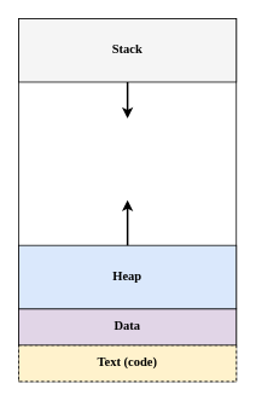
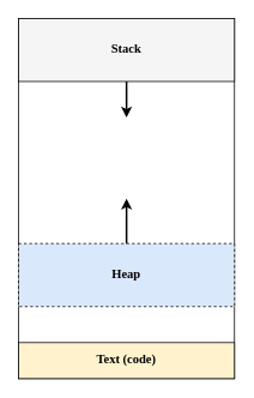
- <mxCell id="5" value="&lt;font face=&quot;Lucida Console&quot;&gt;&lt;span style=&quot;font-size: 14px;&quot;&gt;&lt;b&gt;Heap&lt;/b&gt;&lt;/span&gt;&lt;/font&gt;" style="rounded=0;whiteSpace=wrap;html=1;fillColor=#dae8fc;strokeColor=#000000;" parent="1" vertex="1"><mxGeometry x="20" y="270" width="240" height="70" as="geometry" /></mxCell>
+ <mxCell id="5" value="&lt;font face=&quot;Lucida Console&quot;&gt;&lt;span style=&quot;font-size: 14px;&quot;&gt;&lt;b&gt;Heap&lt;/b&gt;&lt;/span&gt;&lt;/font&gt;" style="rounded=0;whiteSpace=wrap;html=1;fillColor=#dae8fc;strokeColor=#000000;dashed=1;" parent="1" vertex="1"><mxGeometry x="20" y="270" width="240" height="70" as="geometry" /></mxCell>
- <mxCell id="4" value="&lt;font size=&quot;1&quot; face=&quot;Lucida Console&quot;&gt;&lt;b style=&quot;font-size: 14px;&quot;&gt;Data&lt;/b&gt;&lt;/font&gt;" style="rounded=0;whiteSpace=wrap;html=1;fillColor=#e1d5e7;strokeColor=#000000;" parent="1" vertex="1"><mxGeometry x="20" y="340" width="240" height="40" as="geometry" /></mxCell>
- <mxCell id="3" value="&lt;font size=&quot;1&quot; face=&quot;Lucida Console&quot;&gt;&lt;b style=&quot;font-size: 14px;&quot;&gt;Text (code)&lt;/b&gt;&lt;/font&gt;" style="rounded=0;whiteSpace=wrap;html=1;fillColor=#fff2cc;strokeColor=#000000;dashed=1;" parent="1" vertex="1"><mxGeometry x="20" y="380" width="240" height="40" as="geometry" /></mxCell>
+ <mxCell id="3" value="&lt;font size=&quot;1&quot; face=&quot;Lucida Console&quot;&gt;&lt;b style=&quot;font-size: 14px;&quot;&gt;Text (code)&lt;/b&gt;&lt;/font&gt;" style="rounded=0;whiteSpace=wrap;html=1;fillColor=#fff2cc;strokeColor=#000000;" parent="1" vertex="1"><mxGeometry x="20" y="380" width="240" height="40" as="geometry" /></mxCell>
